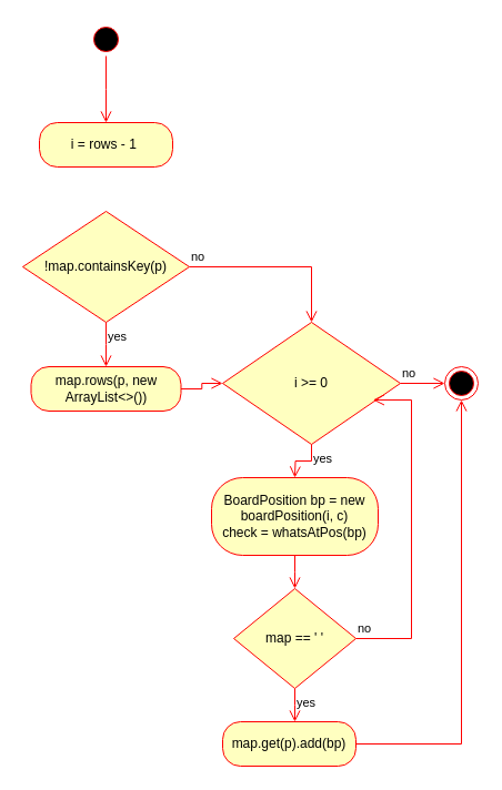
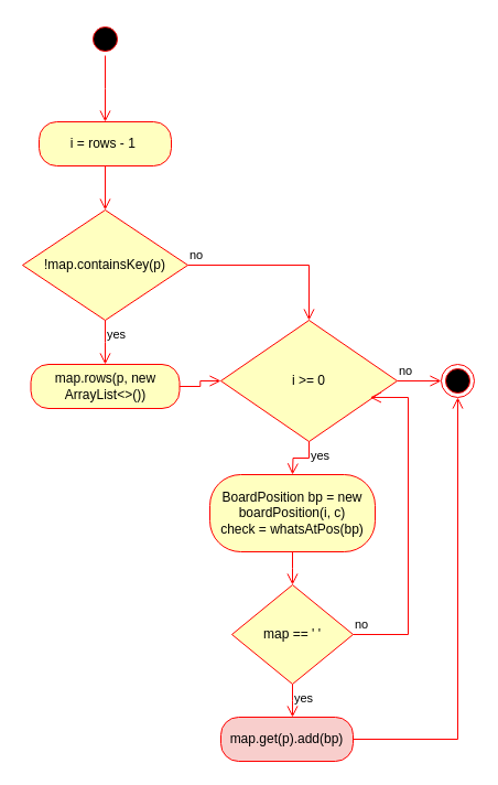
+ <mxCell id="13" value="" style="edgeStyle=orthogonalEdgeStyle;html=1;verticalAlign=bottom;endArrow=open;endSize=8;strokeColor=#ff0000;rounded=0;entryX=0.5;entryY=0;entryDx=0;entryDy=0;" edge="1" source="12" parent="1" target="4"><mxGeometry relative="1" as="geometry"><mxPoint x="95" y="210" as="targetPoint" /></mxGeometry></mxCell>
- <mxCell id="20" value="map.get(p).add(bp)" style="rounded=1;whiteSpace=wrap;html=1;arcSize=40;fontColor=#000000;fillColor=#ffffc0;strokeColor=#ff0000;" vertex="1" parent="1"><mxGeometry x="200" y="650" width="120" height="40" as="geometry" /></mxCell>
+ <mxCell id="20" value="map.get(p).add(bp)" style="rounded=1;whiteSpace=wrap;html=1;arcSize=40;fontColor=#000000;fillColor=#f8cecc;strokeColor=#ff0000;" vertex="1" parent="1"><mxGeometry x="200" y="650" width="120" height="40" as="geometry" /></mxCell>
